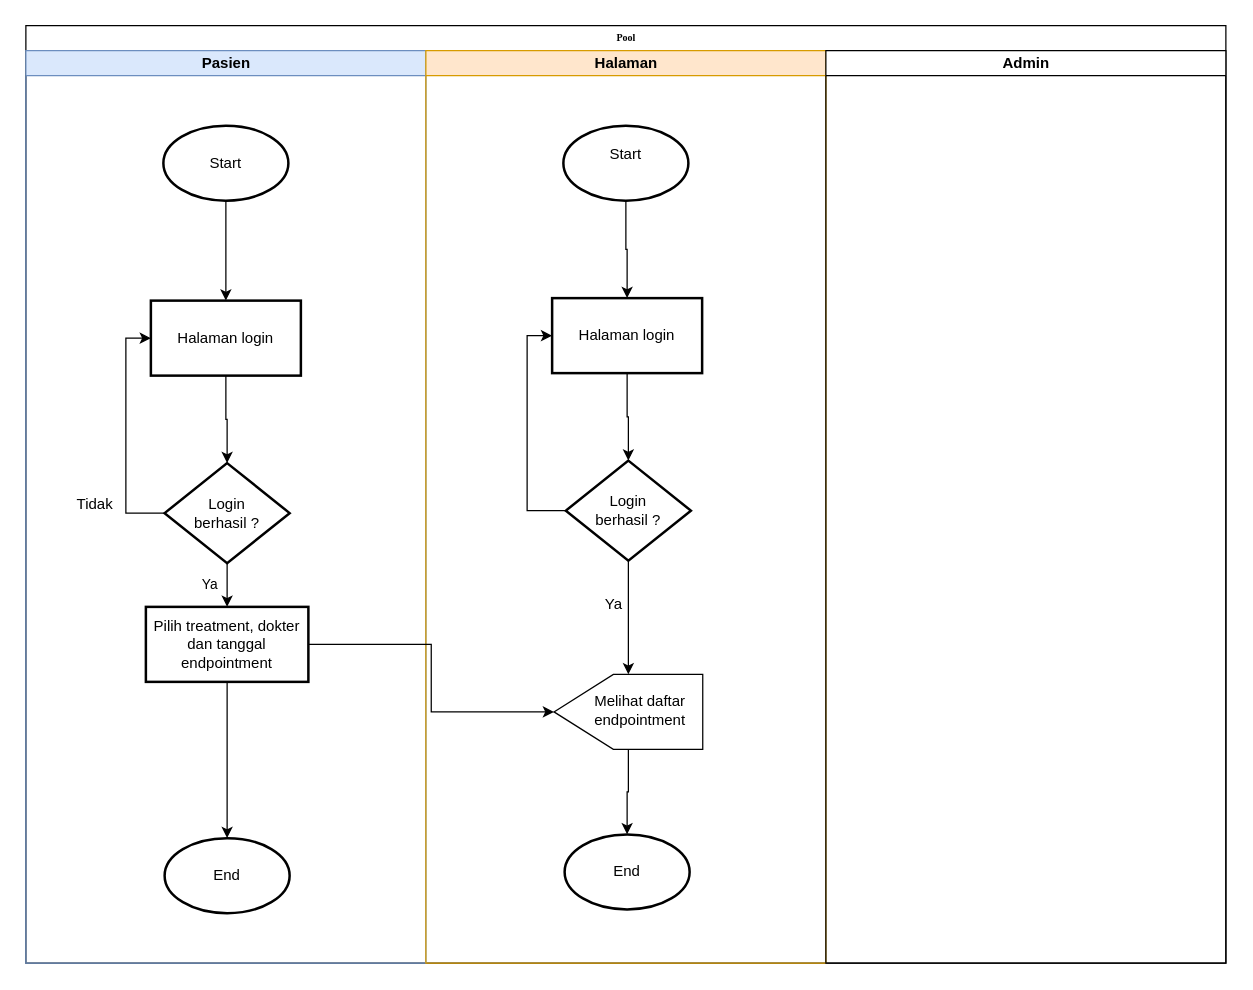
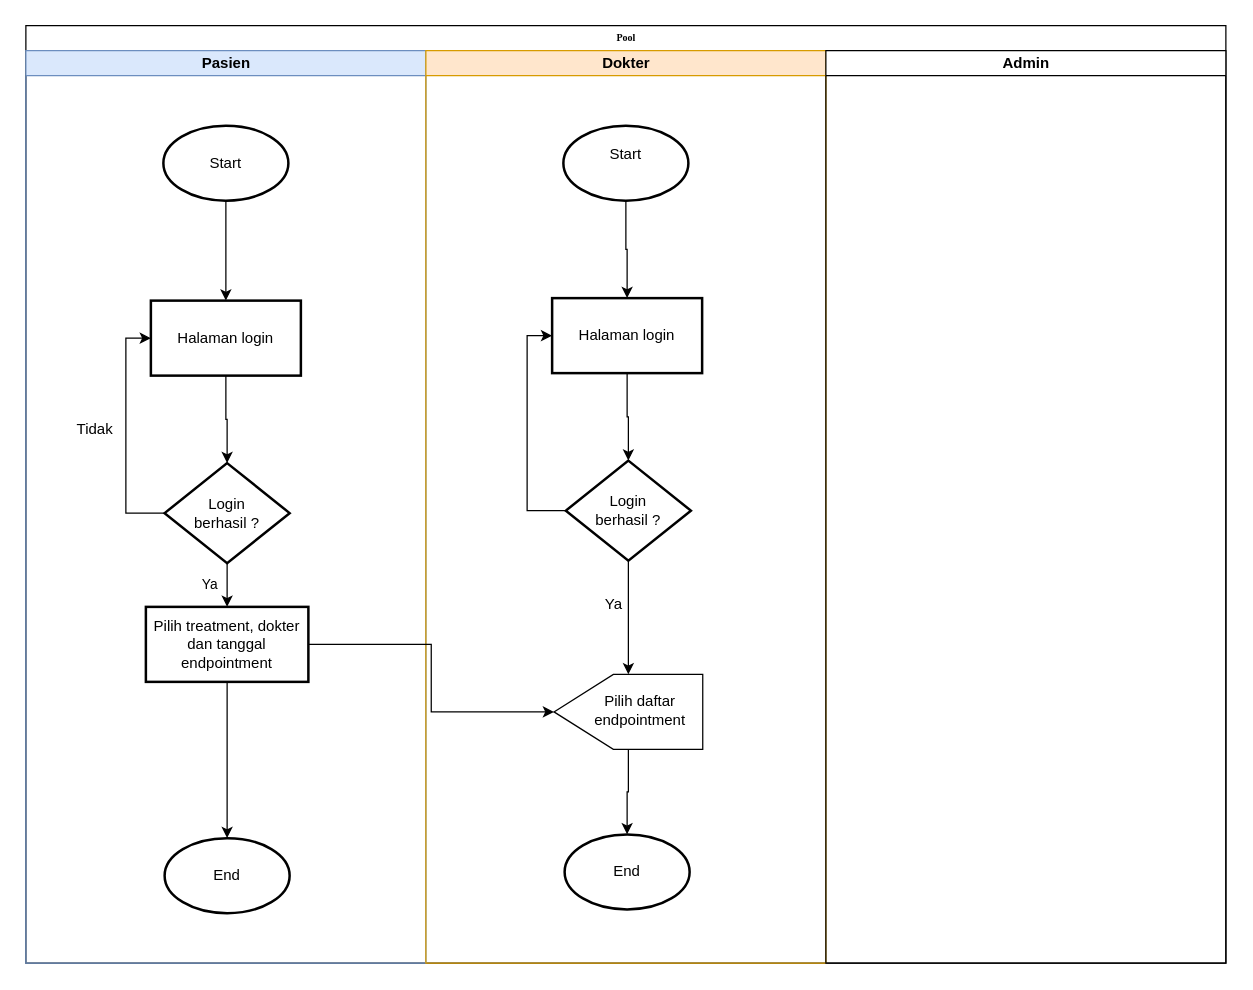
- <mxCell id="16" value="Halaman" style="swimlane;html=1;startSize=20;fillColor=#ffe6cc;strokeColor=#d79b00;" parent="2" vertex="1"><mxGeometry x="320" y="20" width="320" height="730" as="geometry" /></mxCell>
+ <mxCell id="16" value="Dokter" style="swimlane;html=1;startSize=20;fillColor=#ffe6cc;strokeColor=#d79b00;" parent="2" vertex="1"><mxGeometry x="320" y="20" width="320" height="730" as="geometry" /></mxCell>
- <mxCell id="12" value="Tidak" style="text;html=1;align=center;verticalAlign=middle;resizable=0;points=[];autosize=1;strokeColor=none;fillColor=none;" vertex="1" parent="3"><mxGeometry x="30" y="348" width="50" height="30" as="geometry" /></mxCell>
+ <mxCell id="12" value="Tidak" style="text;html=1;align=center;verticalAlign=middle;resizable=0;points=[];autosize=1;strokeColor=none;fillColor=none;" vertex="1" parent="3"><mxGeometry x="30" y="288" width="50" height="30" as="geometry" /></mxCell>
- <mxCell id="19" value="Melihat daftar&lt;div&gt;endpointment&lt;/div&gt;" style="text;html=1;align=center;verticalAlign=middle;resizable=0;points=[];autosize=1;strokeColor=none;fillColor=none;" vertex="1" parent="16"><mxGeometry x="121" y="508" width="100" height="40" as="geometry" /></mxCell>
+ <mxCell id="19" value="Pilih daftar&lt;div&gt;endpointment&lt;/div&gt;" style="text;html=1;align=center;verticalAlign=middle;resizable=0;points=[];autosize=1;strokeColor=none;fillColor=none;" vertex="1" parent="16"><mxGeometry x="121" y="508" width="100" height="40" as="geometry" /></mxCell>
